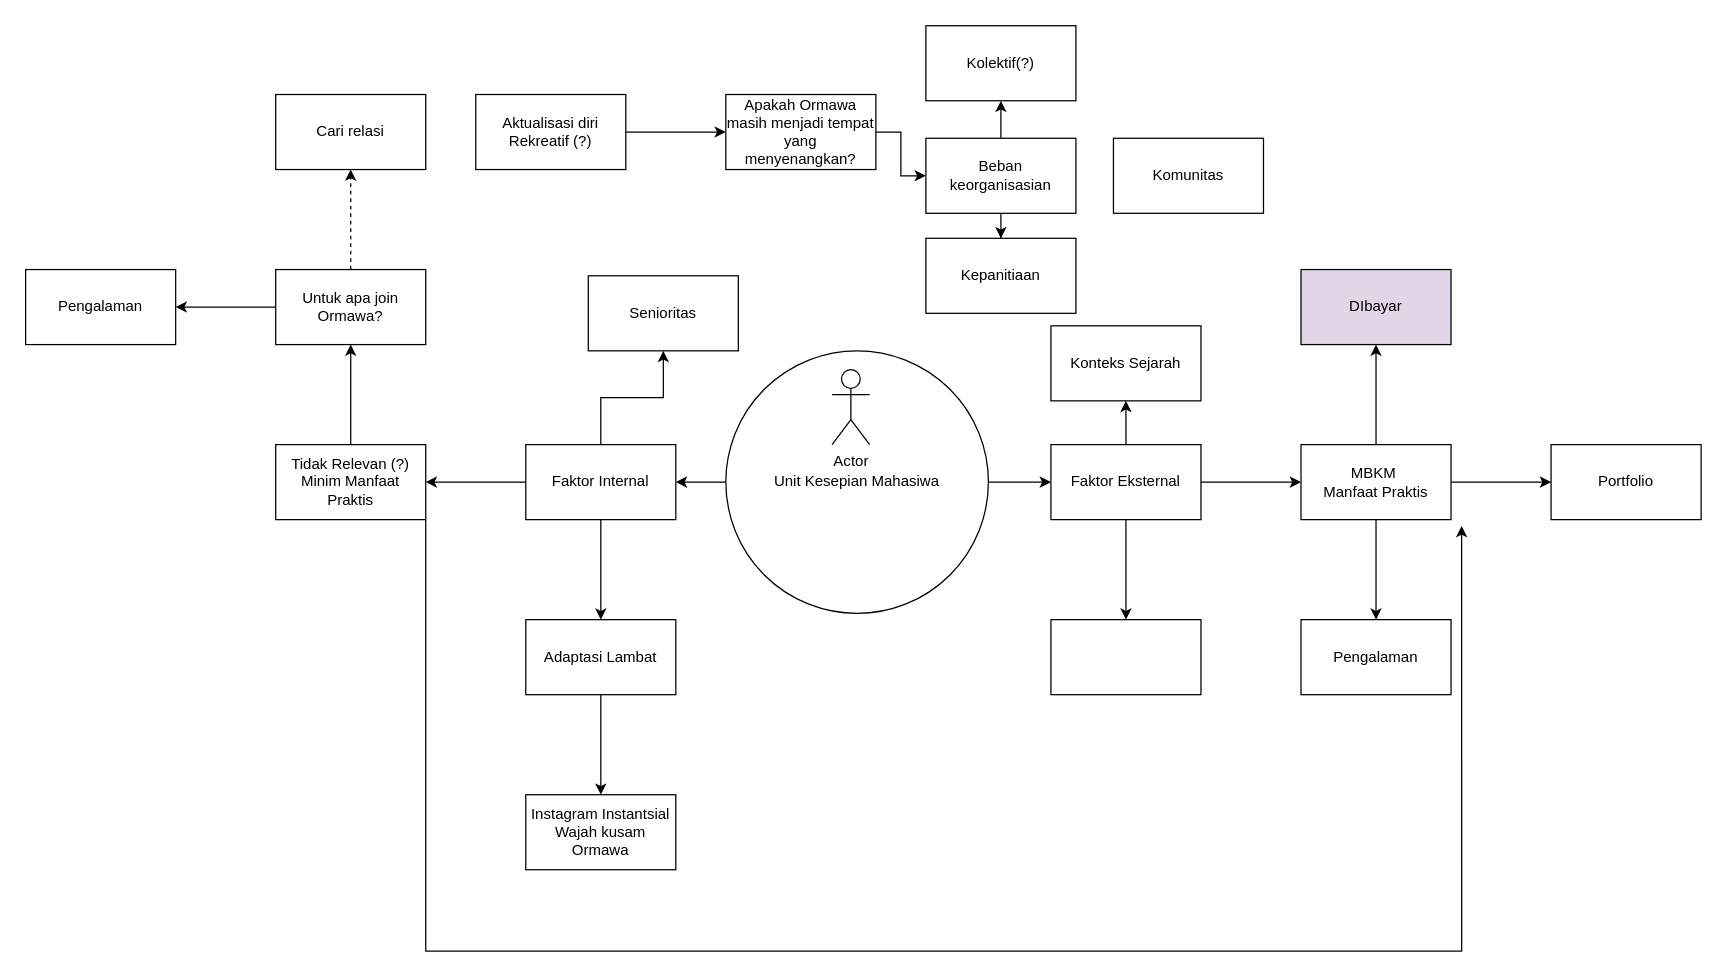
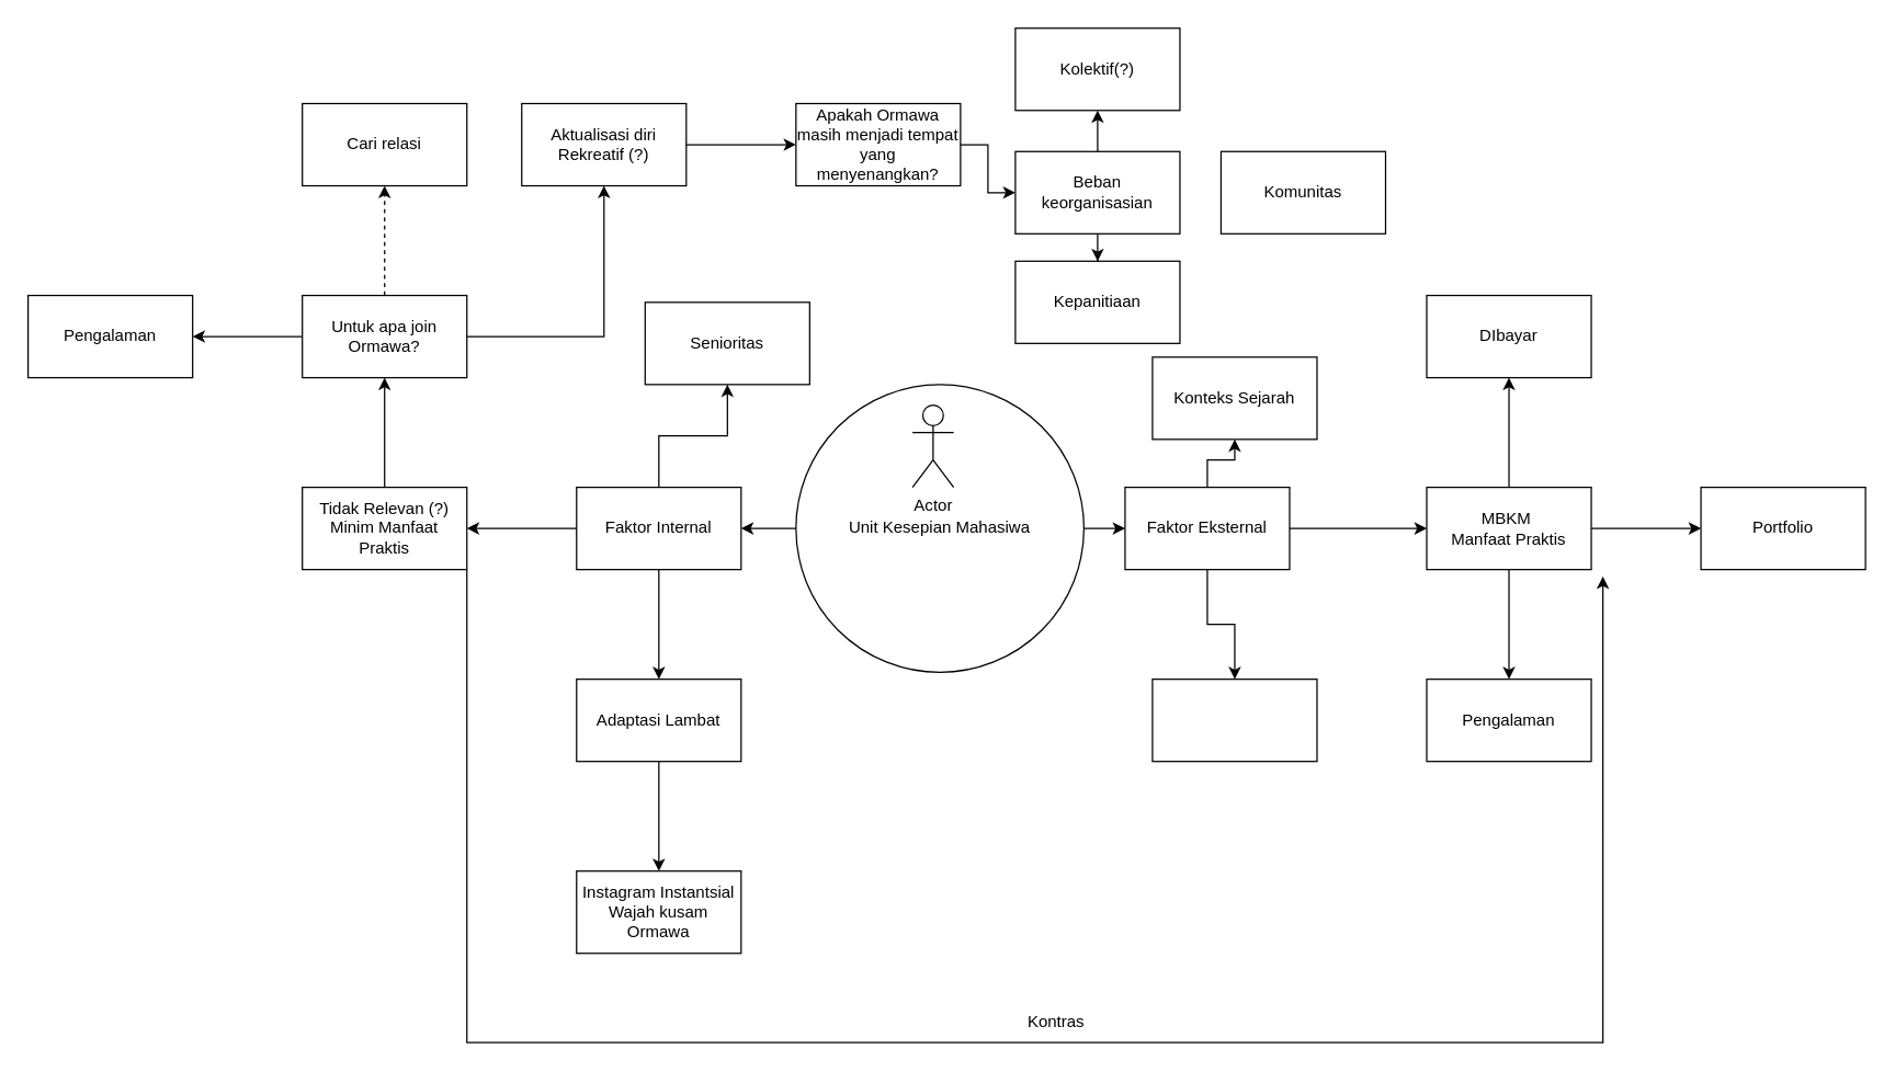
+ <mxCell id="30" value="" style="edgeStyle=orthogonalEdgeStyle;rounded=0;orthogonalLoop=1;jettySize=auto;html=1;" edge="1" parent="1" source="31" target="35"><mxGeometry relative="1" as="geometry" /></mxCell>
- <mxCell id="25" value="DIbayar" style="whiteSpace=wrap;html=1;fillColor=#e1d5e7;" vertex="1" parent="1"><mxGeometry x="1040" y="215" width="120" height="60" as="geometry" /></mxCell>
+ <mxCell id="25" value="DIbayar" style="whiteSpace=wrap;html=1;" vertex="1" parent="1"><mxGeometry x="1040" y="215" width="120" height="60" as="geometry" /></mxCell>
- <mxCell id="12" value="Faktor Eksternal" style="whiteSpace=wrap;html=1;" vertex="1" parent="1"><mxGeometry x="840" y="355" width="120" height="60" as="geometry" /></mxCell>
+ <mxCell id="12" value="Faktor Eksternal" style="whiteSpace=wrap;html=1;" vertex="1" parent="1"><mxGeometry x="820" y="355" width="120" height="60" as="geometry" /></mxCell>
+ <mxCell id="46" value="Kontras" style="text;html=1;strokeColor=none;fillColor=none;align=center;verticalAlign=middle;whiteSpace=wrap;rounded=0;" vertex="1" parent="1"><mxGeometry x="740" y="730" width="60" height="30" as="geometry" /></mxCell>
